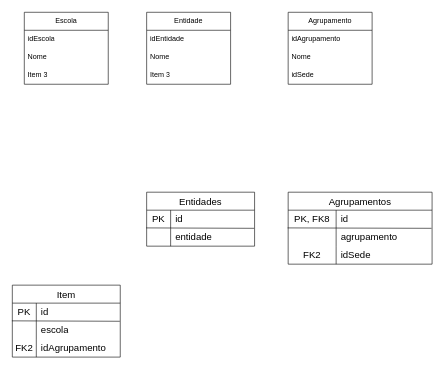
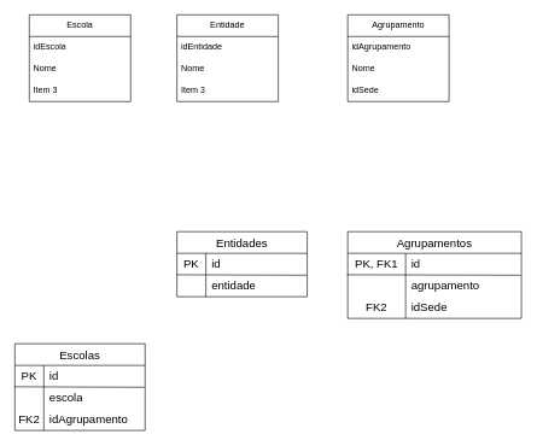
- <mxCell id="16" value="PK, FK8" style="shape=partialRectangle;html=1;whiteSpace=wrap;connectable=0;fillColor=none;top=0;left=0;bottom=0;right=0;overflow=hidden;pointerEvents=1;strokeColor=inherit;fontSize=16;" vertex="1" parent="15"><mxGeometry width="80" height="30" as="geometry"><mxRectangle width="80" height="30" as="alternateBounds" /></mxGeometry></mxCell>
+ <mxCell id="16" value="PK, FK1" style="shape=partialRectangle;html=1;whiteSpace=wrap;connectable=0;fillColor=none;top=0;left=0;bottom=0;right=0;overflow=hidden;pointerEvents=1;strokeColor=inherit;fontSize=16;" vertex="1" parent="15"><mxGeometry width="80" height="30" as="geometry"><mxRectangle width="80" height="30" as="alternateBounds" /></mxGeometry></mxCell>
- <mxCell id="33" value="Item" style="shape=table;startSize=30;container=1;collapsible=0;childLayout=tableLayout;fixedRows=1;rowLines=0;fontStyle=0;strokeColor=default;fontSize=16;" vertex="1" parent="1"><mxGeometry x="20" y="475" width="180" height="120" as="geometry" /></mxCell>
+ <mxCell id="33" value="Escolas" style="shape=table;startSize=30;container=1;collapsible=0;childLayout=tableLayout;fixedRows=1;rowLines=0;fontStyle=0;strokeColor=default;fontSize=16;" vertex="1" parent="1"><mxGeometry x="20" y="475" width="180" height="120" as="geometry" /></mxCell>
